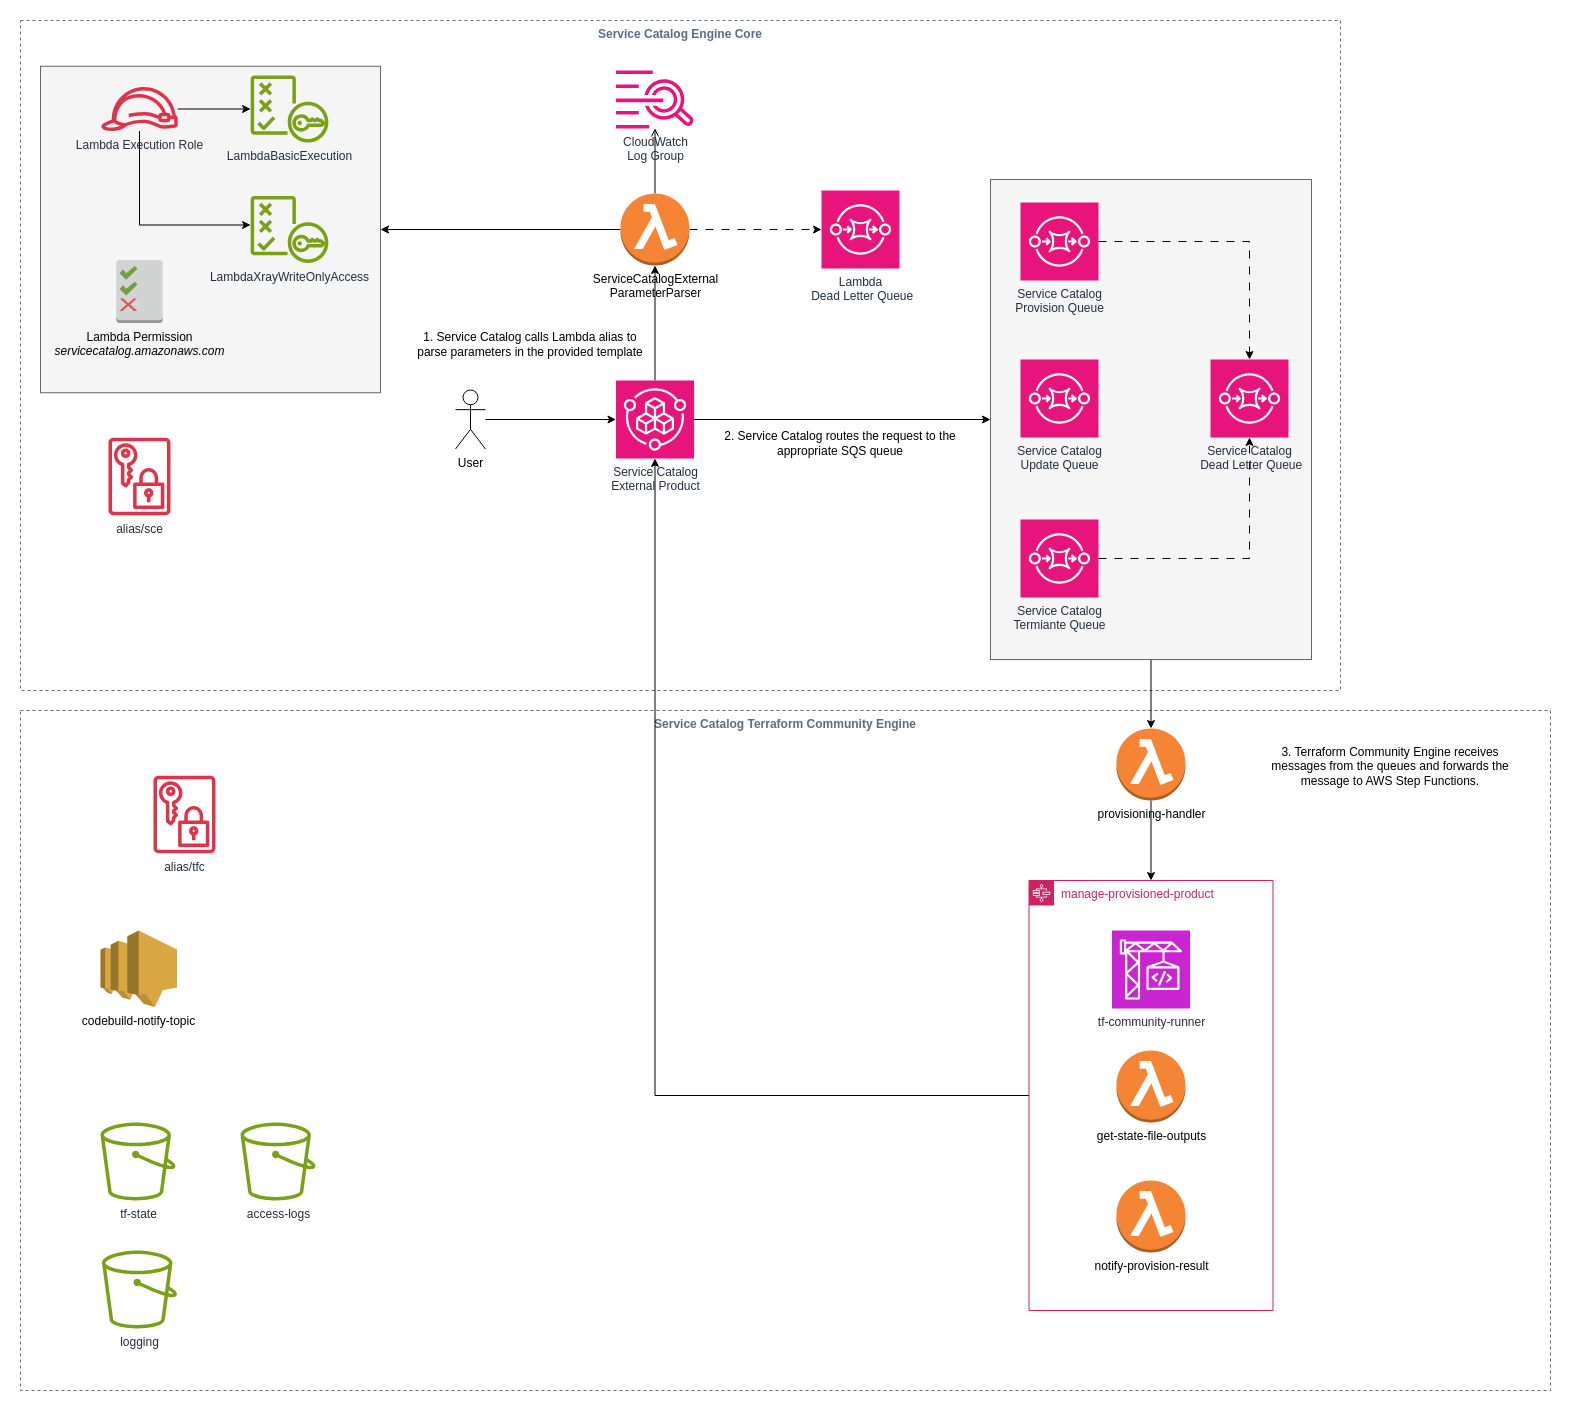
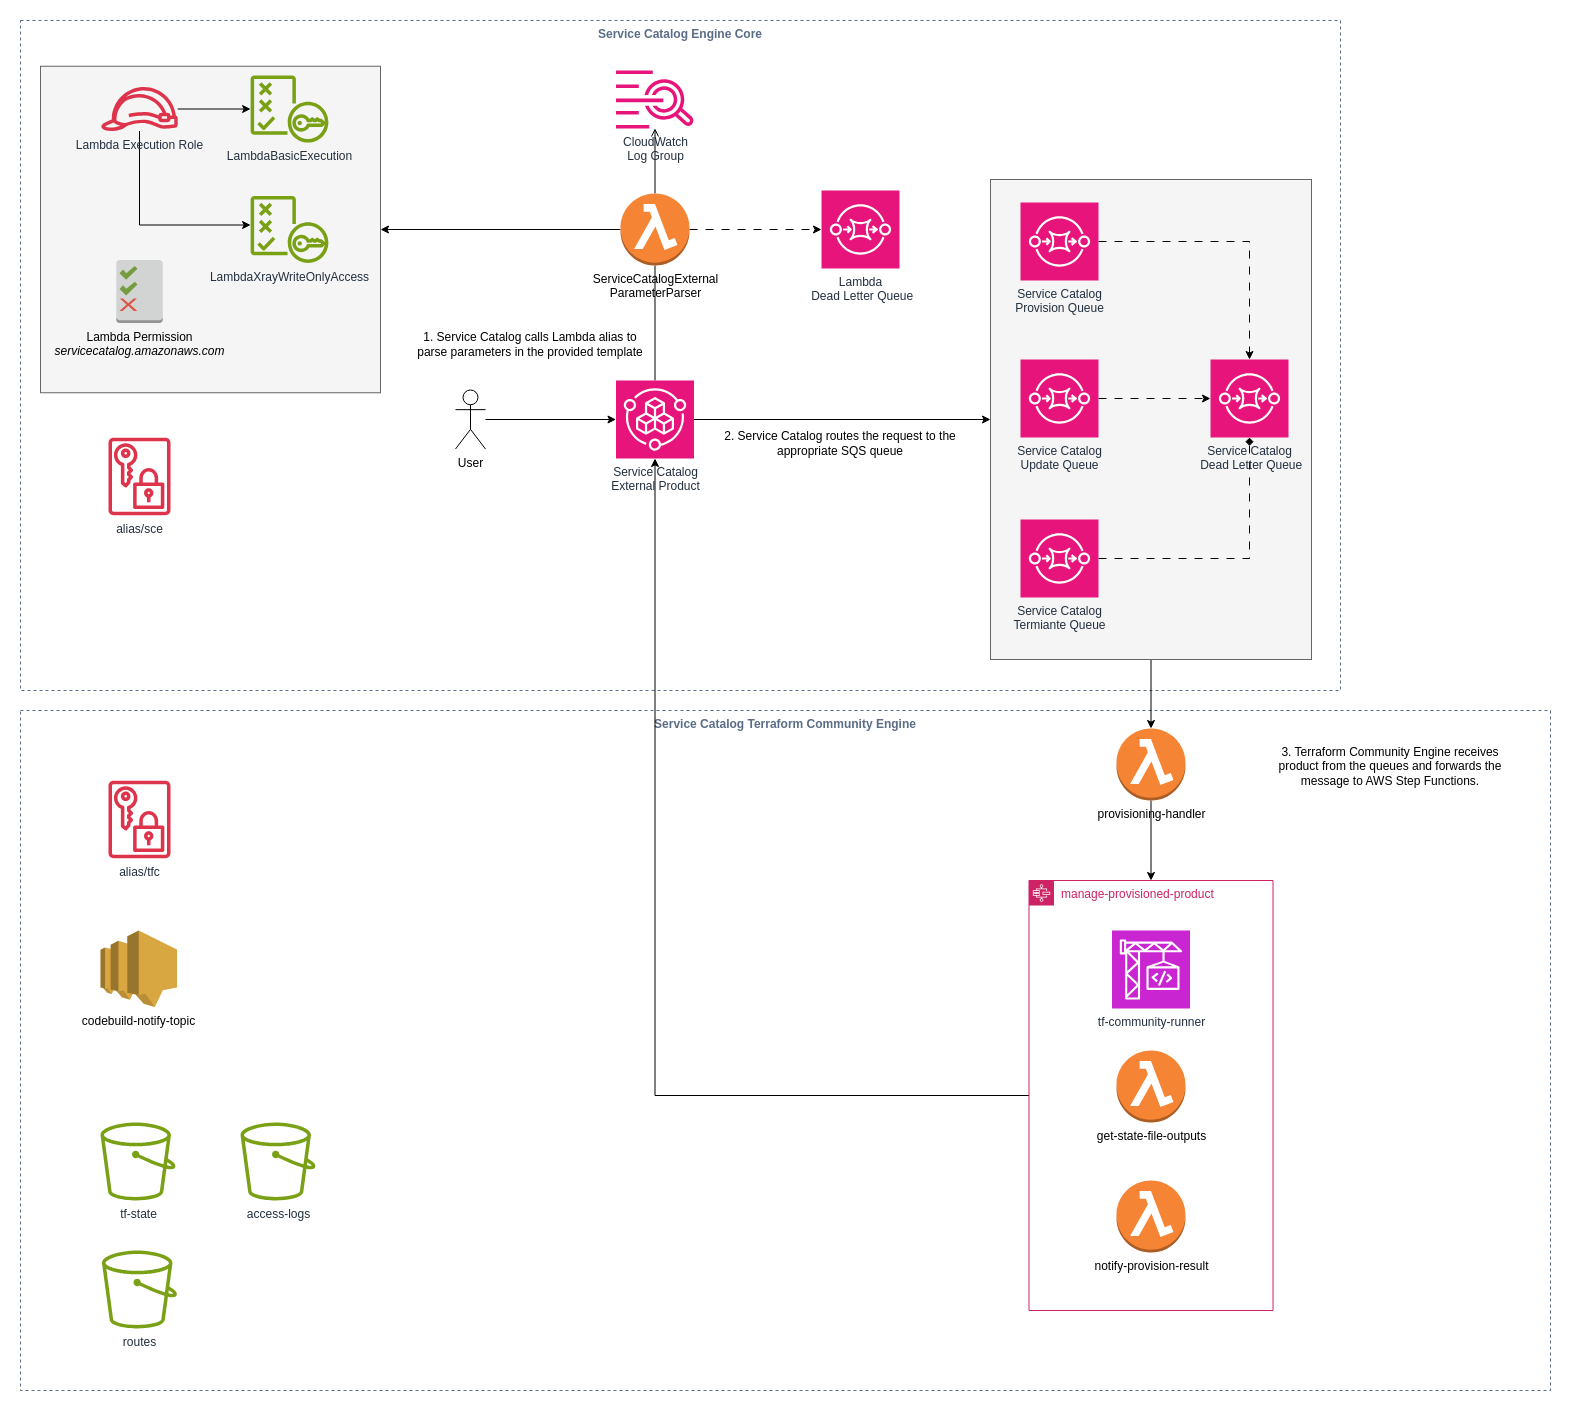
- <mxCell id="7" style="edgeStyle=orthogonalEdgeStyle;rounded=0;orthogonalLoop=1;jettySize=auto;html=1;" parent="1" source="9" target="13" edge="1"><mxGeometry relative="1" as="geometry" /></mxCell>
+ <mxCell id="7" style="edgeStyle=orthogonalEdgeStyle;rounded=0;orthogonalLoop=1;jettySize=auto;html=1;endArrow=none;" parent="1" source="9" target="13" edge="1"><mxGeometry relative="1" as="geometry" /></mxCell>
+ <mxCell id="25" style="edgeStyle=orthogonalEdgeStyle;rounded=0;orthogonalLoop=1;jettySize=auto;html=1;dashed=1;dashPattern=8 8;" parent="1" source="26" target="29" edge="1"><mxGeometry relative="1" as="geometry" /></mxCell>
- <mxCell id="27" style="edgeStyle=orthogonalEdgeStyle;rounded=0;orthogonalLoop=1;jettySize=auto;html=1;dashed=1;dashPattern=8 8;" parent="1" source="28" target="29" edge="1"><mxGeometry relative="1" as="geometry" /></mxCell>
+ <mxCell id="27" style="edgeStyle=orthogonalEdgeStyle;rounded=0;orthogonalLoop=1;jettySize=auto;html=1;dashed=1;dashPattern=8 8;endArrow=diamond;" parent="1" source="28" target="29" edge="1"><mxGeometry relative="1" as="geometry" /></mxCell>
- <mxCell id="35" value="3. Terraform Community Engine receives messages from the queues and forwards the message to AWS Step Functions." style="text;html=1;strokeColor=none;fillColor=none;align=center;verticalAlign=middle;whiteSpace=wrap;rounded=0;" parent="1" vertex="1"><mxGeometry x="1270" y="751" width="240" height="30" as="geometry" /></mxCell>
+ <mxCell id="35" value="3. Terraform Community Engine receives product from the queues and forwards the message to AWS Step Functions." style="text;html=1;strokeColor=none;fillColor=none;align=center;verticalAlign=middle;whiteSpace=wrap;rounded=0;" parent="1" vertex="1"><mxGeometry x="1270" y="751" width="240" height="30" as="geometry" /></mxCell>
- <mxCell id="43" value="alias/tfc" style="sketch=0;outlineConnect=0;fontColor=#232F3E;gradientColor=none;fillColor=#DD344C;strokeColor=none;dashed=0;verticalLabelPosition=bottom;verticalAlign=top;align=center;html=1;fontSize=12;fontStyle=0;aspect=fixed;pointerEvents=1;shape=mxgraph.aws4.data_encryption_key;" vertex="1" parent="1"><mxGeometry x="153" y="775" width="62" height="78" as="geometry" /></mxCell>
+ <mxCell id="43" value="alias/tfc" style="sketch=0;outlineConnect=0;fontColor=#232F3E;gradientColor=none;fillColor=#DD344C;strokeColor=none;dashed=0;verticalLabelPosition=bottom;verticalAlign=top;align=center;html=1;fontSize=12;fontStyle=0;aspect=fixed;pointerEvents=1;shape=mxgraph.aws4.data_encryption_key;" vertex="1" parent="1"><mxGeometry x="108" y="780" width="62" height="78" as="geometry" /></mxCell>
- <mxCell id="45" value="logging" style="sketch=0;outlineConnect=0;fontColor=#232F3E;gradientColor=none;fillColor=#7AA116;strokeColor=none;dashed=0;verticalLabelPosition=bottom;verticalAlign=top;align=center;html=1;fontSize=12;fontStyle=0;aspect=fixed;pointerEvents=1;shape=mxgraph.aws4.bucket;" vertex="1" parent="1"><mxGeometry x="101.5" y="1250" width="75" height="78" as="geometry" /></mxCell>
+ <mxCell id="45" value="routes" style="sketch=0;outlineConnect=0;fontColor=#232F3E;gradientColor=none;fillColor=#7AA116;strokeColor=none;dashed=0;verticalLabelPosition=bottom;verticalAlign=top;align=center;html=1;fontSize=12;fontStyle=0;aspect=fixed;pointerEvents=1;shape=mxgraph.aws4.bucket;" vertex="1" parent="1"><mxGeometry x="101.5" y="1250" width="75" height="78" as="geometry" /></mxCell>
